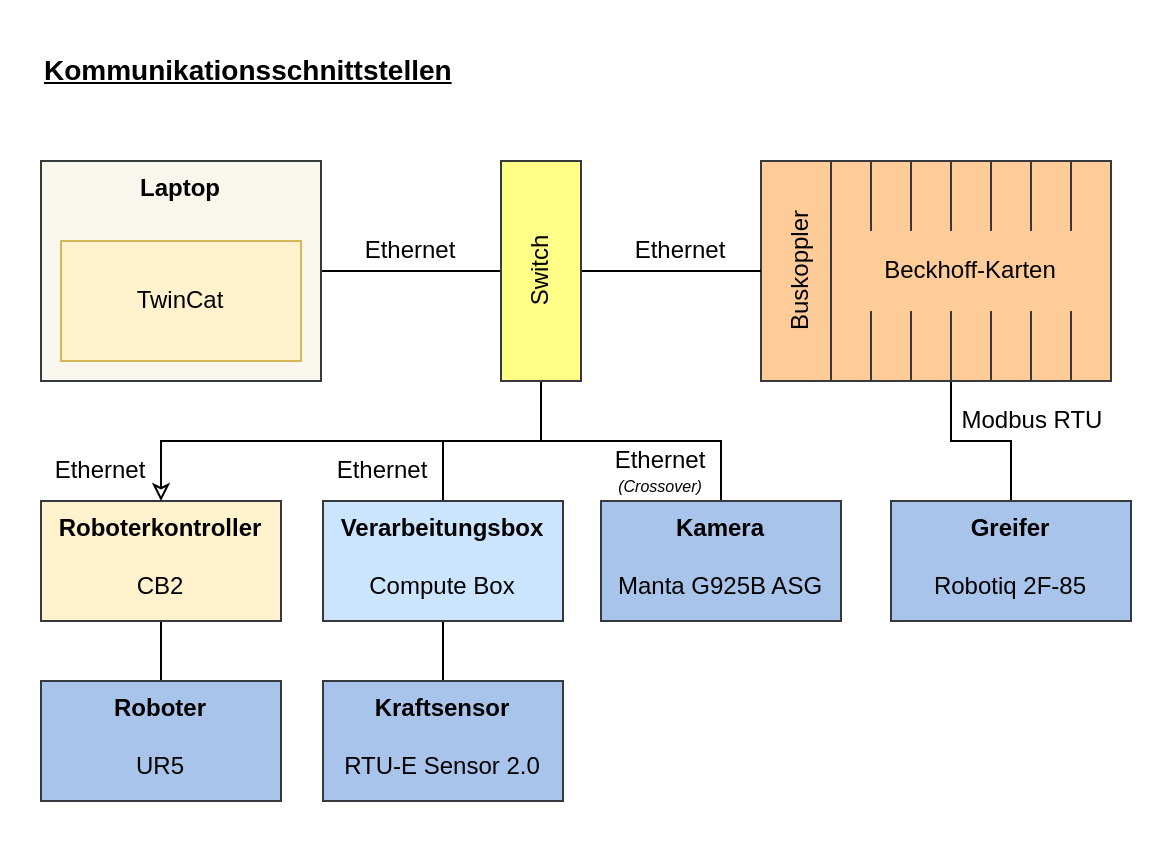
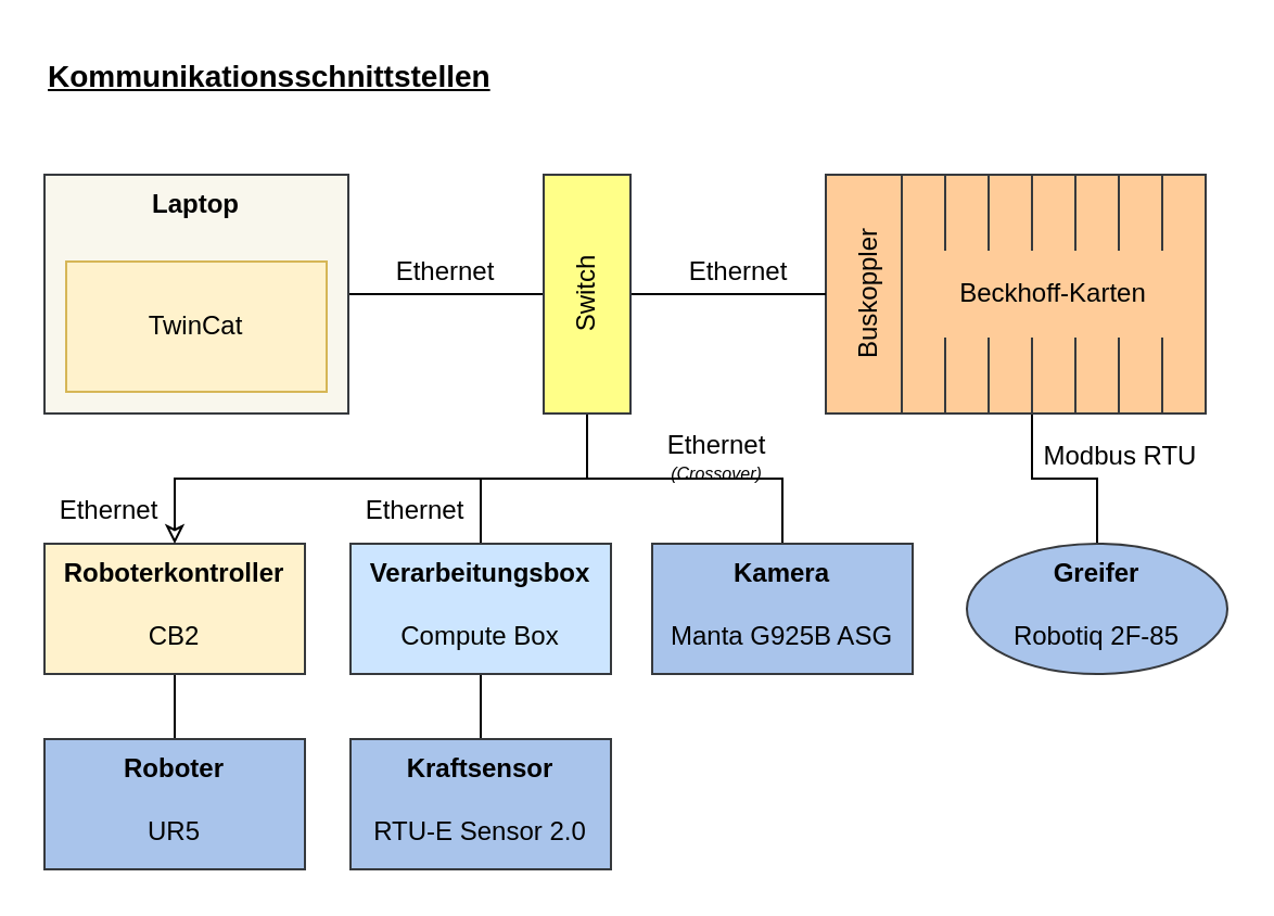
- <mxCell id="27" value="Ethernet&lt;div style=&quot;line-height: 70%;&quot;&gt;&lt;font style=&quot;font-size: 8px;&quot;&gt;&lt;i&gt;(Crossover)&lt;/i&gt;&lt;/font&gt;&lt;/div&gt;" style="text;html=1;align=center;verticalAlign=middle;whiteSpace=wrap;rounded=0;" parent="1" vertex="1"><mxGeometry x="300" y="220" width="60" height="30" as="geometry" /></mxCell>
+ <mxCell id="27" value="Ethernet&lt;div style=&quot;line-height: 70%;&quot;&gt;&lt;font style=&quot;font-size: 8px;&quot;&gt;&lt;i&gt;(Crossover)&lt;/i&gt;&lt;/font&gt;&lt;/div&gt;" style="text;html=1;align=center;verticalAlign=middle;whiteSpace=wrap;rounded=0;" parent="1" vertex="1"><mxGeometry x="300" y="195" width="60" height="30" as="geometry" /></mxCell>
- <mxCell id="15" value="Greifer&lt;div&gt;&lt;br&gt;&lt;/div&gt;&lt;div&gt;&lt;span data-teams=&quot;true&quot;&gt;&lt;span style=&quot;font-weight: normal;&quot; dir=&quot;ltr&quot; class=&quot;ui-provider a b c d e f g h i j k l m n o p q r s t u v w x y z ab ac ae af ag ah ai aj ak&quot;&gt;Robotiq 2F-85&lt;/span&gt;&lt;/span&gt;&lt;br&gt;&lt;/div&gt;" style="rounded=0;whiteSpace=wrap;html=1;fontStyle=1;verticalAlign=top;fillColor=#A9C4EB;strokeColor=#36393d;" parent="1" vertex="1"><mxGeometry x="445" y="250" width="120" height="60" as="geometry" /></mxCell>
+ <mxCell id="15" value="Greifer&lt;div&gt;&lt;br&gt;&lt;/div&gt;&lt;div&gt;&lt;span data-teams=&quot;true&quot;&gt;&lt;span style=&quot;font-weight: normal;&quot; dir=&quot;ltr&quot; class=&quot;ui-provider a b c d e f g h i j k l m n o p q r s t u v w x y z ab ac ae af ag ah ai aj ak&quot;&gt;Robotiq 2F-85&lt;/span&gt;&lt;/span&gt;&lt;br&gt;&lt;/div&gt;" style="ellipse;whiteSpace=wrap;html=1;fontStyle=1;verticalAlign=top;fillColor=#A9C4EB;strokeColor=#36393d;" parent="1" vertex="1"><mxGeometry x="445" y="250" width="120" height="60" as="geometry" /></mxCell>
